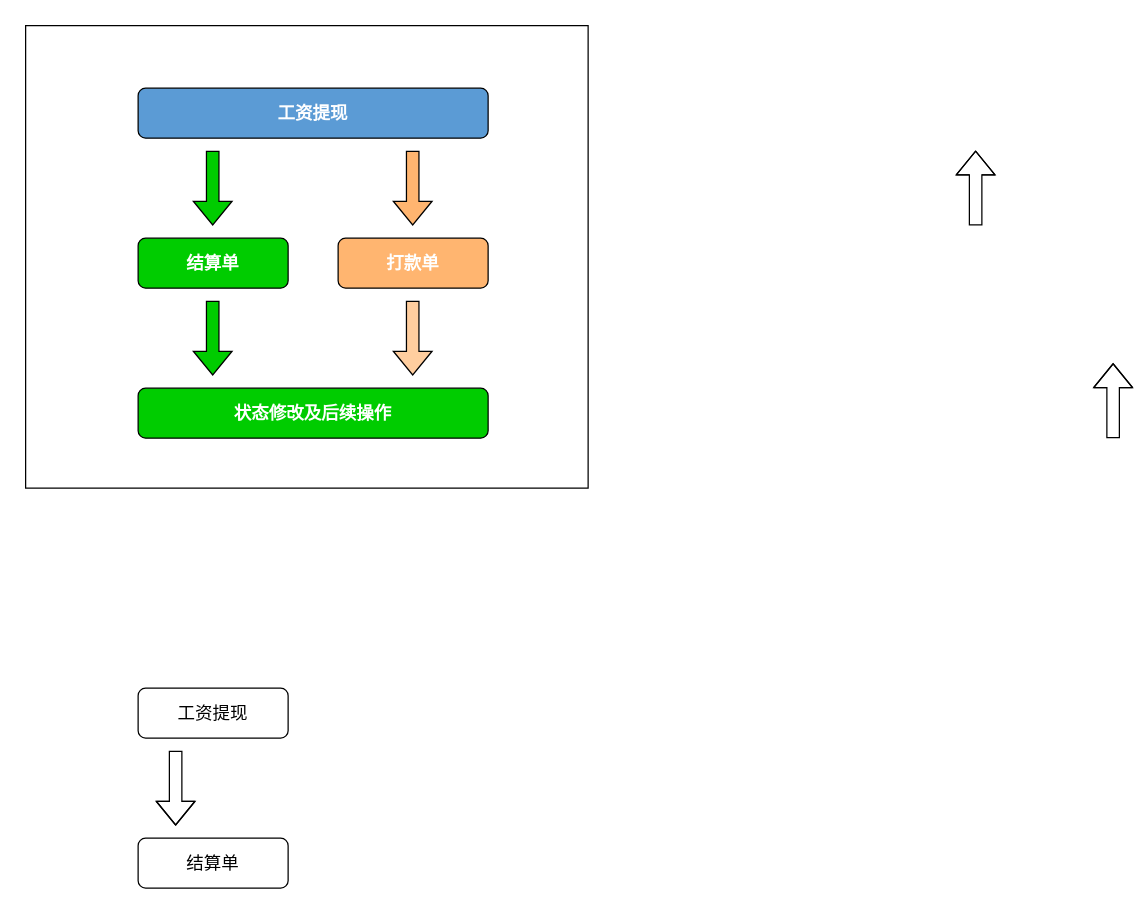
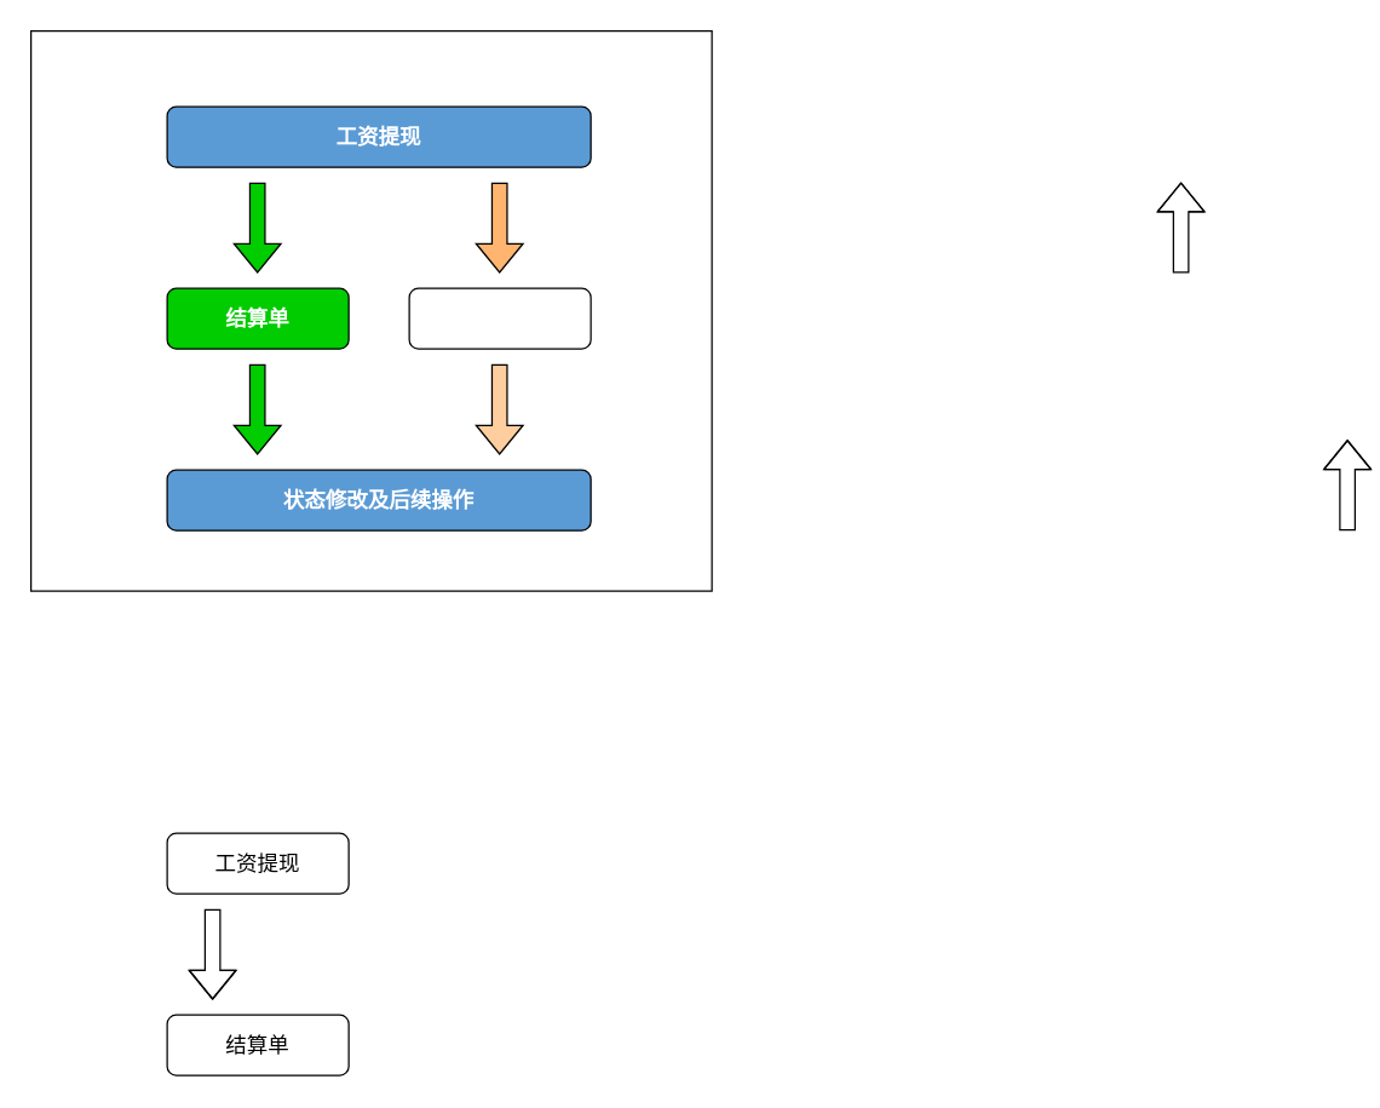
- <mxCell id="4" value="&lt;b&gt;&lt;font color=&quot;#ffffff&quot; style=&quot;font-size: 14px;&quot;&gt;打款单&lt;/font&gt;&lt;/b&gt;" style="rounded=1;whiteSpace=wrap;html=1;fillColor=#FFB570;" vertex="1" parent="1"><mxGeometry x="270" y="190" width="120" height="40" as="geometry" /></mxCell>
+ <mxCell id="4" value="&lt;b&gt;&lt;font color=&quot;#ffffff&quot; style=&quot;font-size: 14px;&quot;&gt;打款单&lt;/font&gt;&lt;/b&gt;" style="rounded=1;whiteSpace=wrap;html=1;fillColor=#ffffff;" vertex="1" parent="1"><mxGeometry x="270" y="190" width="120" height="40" as="geometry" /></mxCell>
- <mxCell id="10" value="&lt;font color=&quot;#ffffff&quot; style=&quot;font-size: 14px;&quot;&gt;&lt;b&gt;状态修改及后续操作&lt;/b&gt;&lt;/font&gt;" style="rounded=1;whiteSpace=wrap;html=1;fillColor=#00cc00;" vertex="1" parent="1"><mxGeometry x="110" y="310" width="280" height="40" as="geometry" /></mxCell>
+ <mxCell id="10" value="&lt;font color=&quot;#ffffff&quot; style=&quot;font-size: 14px;&quot;&gt;&lt;b&gt;状态修改及后续操作&lt;/b&gt;&lt;/font&gt;" style="rounded=1;whiteSpace=wrap;html=1;fillColor=#5B9BD5;" vertex="1" parent="1"><mxGeometry x="110" y="310" width="280" height="40" as="geometry" /></mxCell>
